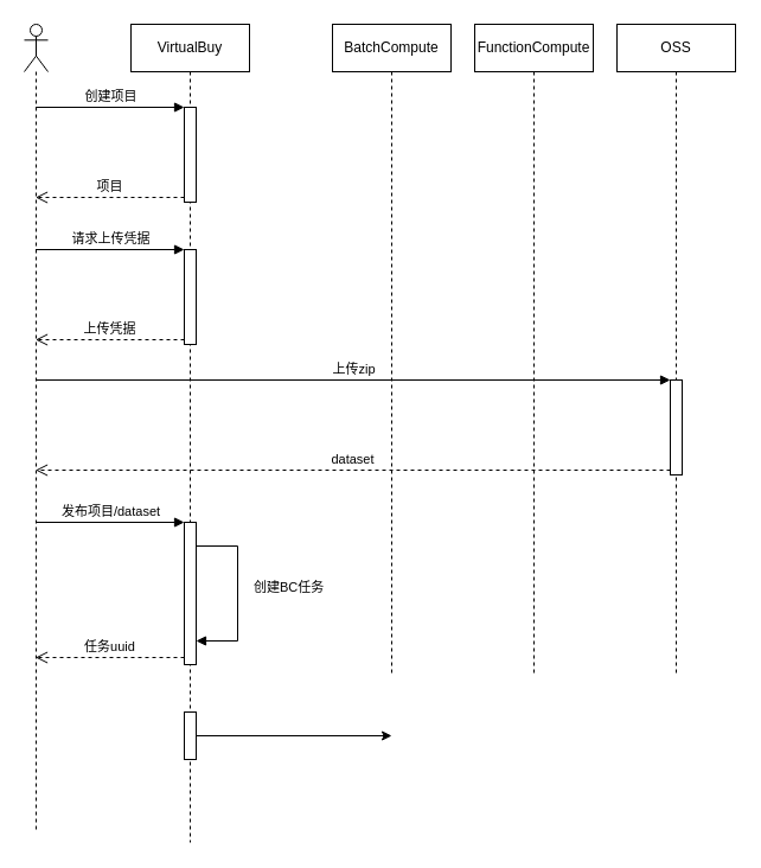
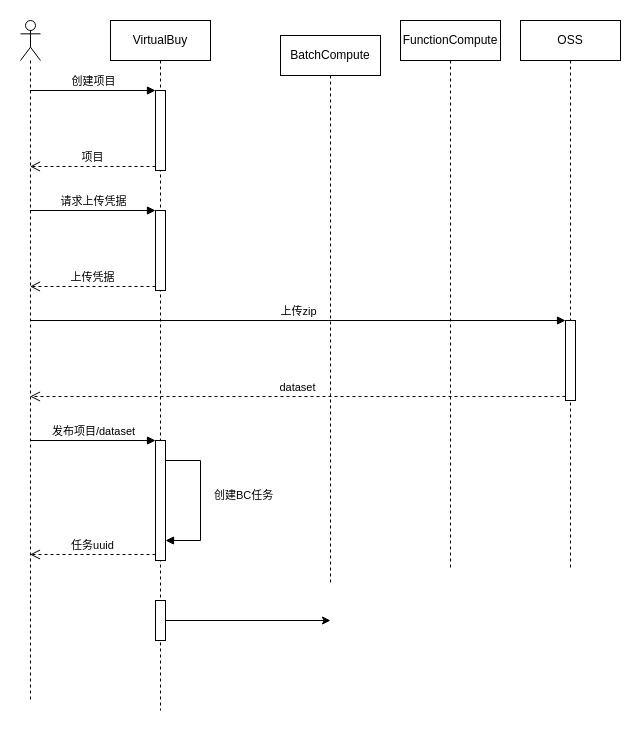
- <mxCell id="9" value="BatchCompute" style="shape=umlLifeline;perimeter=lifelinePerimeter;whiteSpace=wrap;html=1;container=1;collapsible=0;recursiveResize=0;outlineConnect=0;" vertex="1" parent="1"><mxGeometry x="280" y="20" width="100" height="550" as="geometry" /></mxCell>
+ <mxCell id="9" value="BatchCompute" style="shape=umlLifeline;perimeter=lifelinePerimeter;whiteSpace=wrap;html=1;container=1;collapsible=0;recursiveResize=0;outlineConnect=0;" vertex="1" parent="1"><mxGeometry x="280" y="35" width="100" height="550" as="geometry" /></mxCell>
